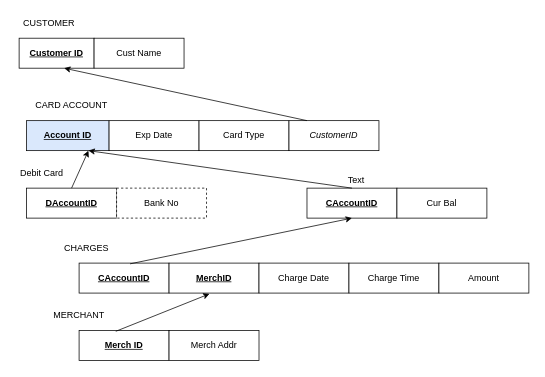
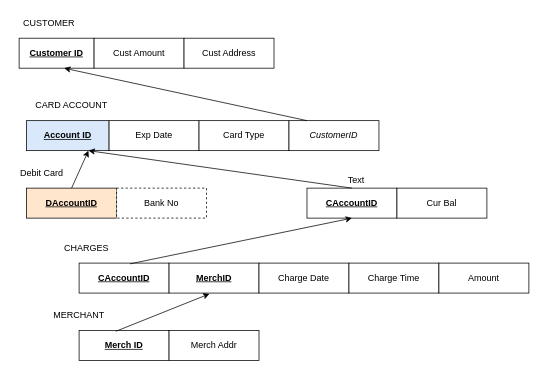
- <mxCell id="3" value="Cust Name" style="rounded=0;whiteSpace=wrap;html=1;" vertex="1" parent="1"><mxGeometry x="125" y="50" width="120" height="40" as="geometry" /></mxCell>
+ <mxCell id="3" value="Cust Amount" style="rounded=0;whiteSpace=wrap;html=1;" vertex="1" parent="1"><mxGeometry x="125" y="50" width="120" height="40" as="geometry" /></mxCell>
+ <mxCell id="4" value="Cust Address" style="rounded=0;whiteSpace=wrap;html=1;" vertex="1" parent="1"><mxGeometry x="245" y="50" width="120" height="40" as="geometry" /></mxCell>
- <mxCell id="12" value="&lt;b&gt;&lt;u&gt;DAccountID&lt;/u&gt;&lt;/b&gt;" style="rounded=0;whiteSpace=wrap;html=1;" vertex="1" parent="1"><mxGeometry x="35" y="250" width="120" height="40" as="geometry" /></mxCell>
+ <mxCell id="12" value="&lt;b&gt;&lt;u&gt;DAccountID&lt;/u&gt;&lt;/b&gt;" style="rounded=0;whiteSpace=wrap;html=1;fillColor=#ffe6cc;" vertex="1" parent="1"><mxGeometry x="35" y="250" width="120" height="40" as="geometry" /></mxCell>
